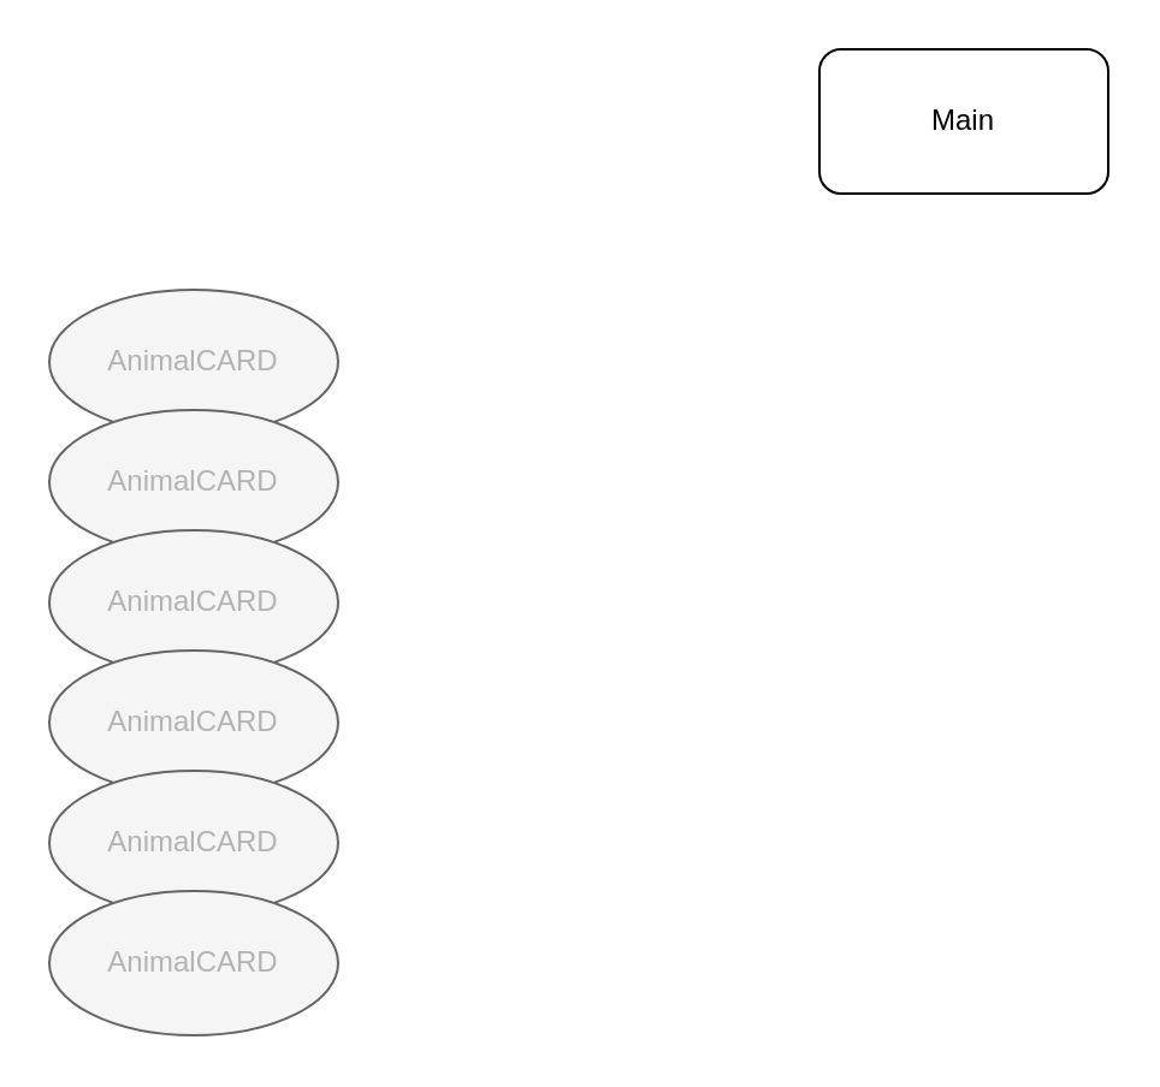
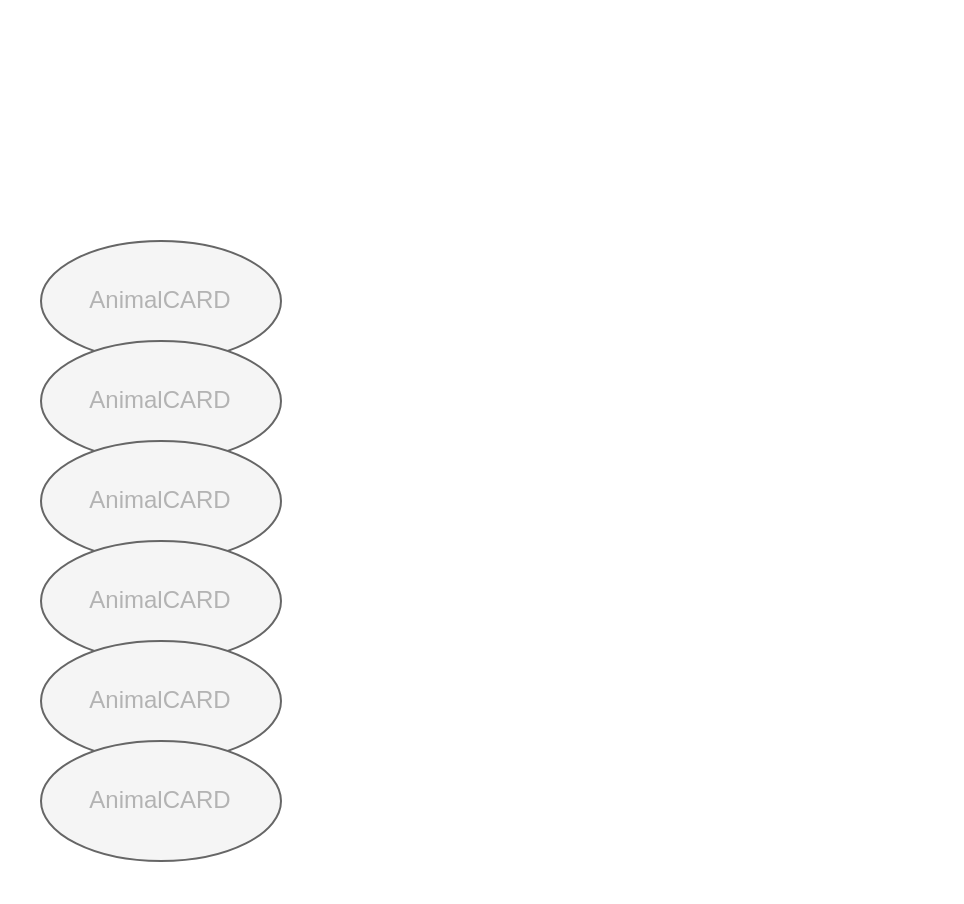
- <mxCell id="2" value="Main" style="rounded=1;whiteSpace=wrap;html=1;" vertex="1" parent="1"><mxGeometry x="340" y="20" width="120" height="60" as="geometry" /></mxCell>
